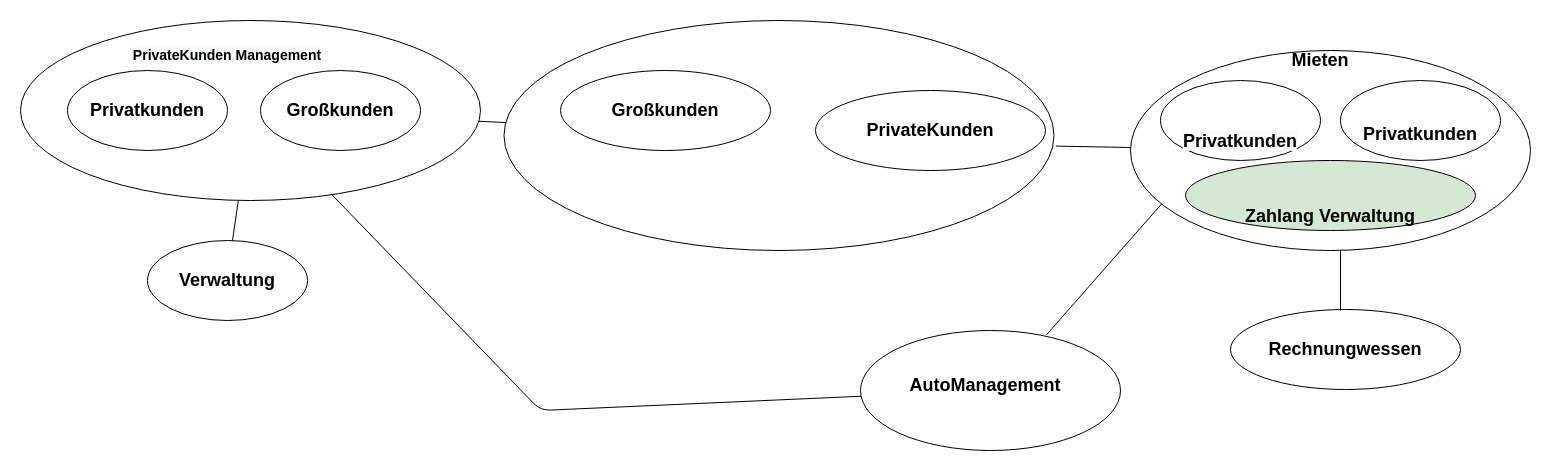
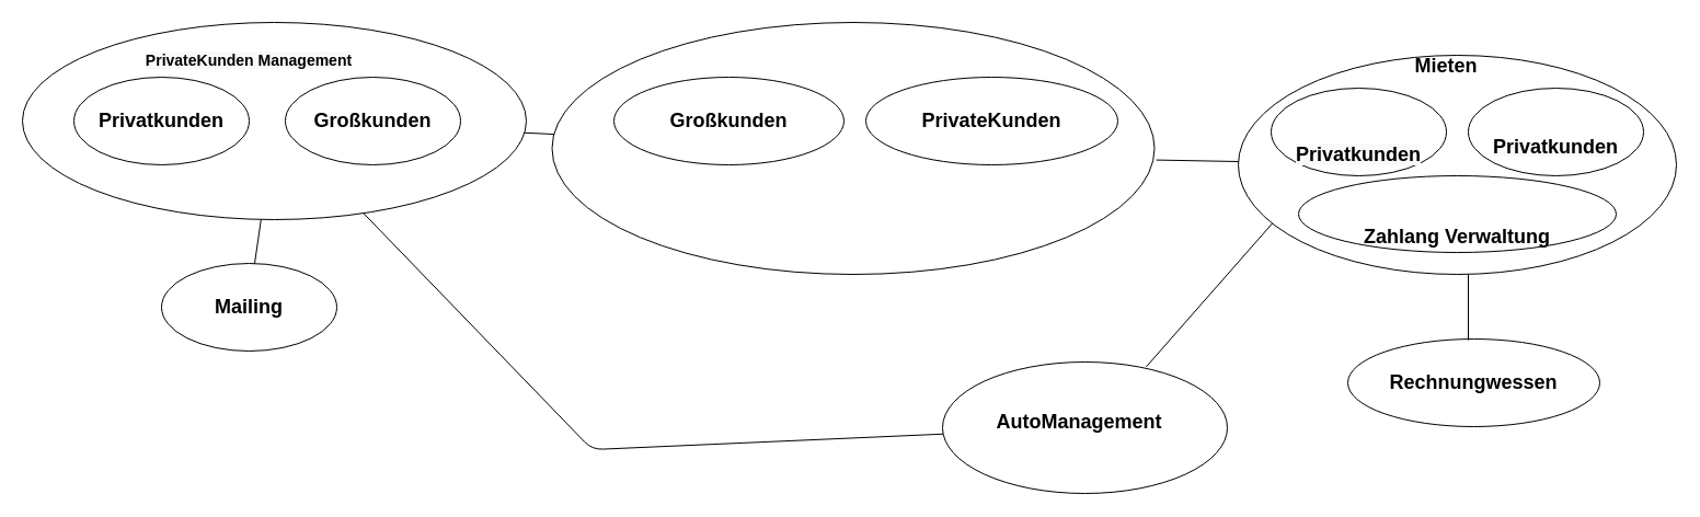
- <mxCell id="6" value="&lt;b&gt;&lt;font style=&quot;font-size: 18px&quot;&gt;PrivateKunden&lt;/font&gt;&lt;/b&gt;" style="ellipse;whiteSpace=wrap;html=1;" vertex="1" parent="1"><mxGeometry x="815" y="90" width="230" height="80" as="geometry" /></mxCell>
+ <mxCell id="6" value="&lt;b&gt;&lt;font style=&quot;font-size: 18px&quot;&gt;PrivateKunden&lt;/font&gt;&lt;/b&gt;" style="ellipse;whiteSpace=wrap;html=1;" vertex="1" parent="1"><mxGeometry x="790" y="70" width="230" height="80" as="geometry" /></mxCell>
- <mxCell id="18" value="&lt;b&gt;&lt;font style=&quot;font-size: 18px&quot;&gt;&lt;br&gt;&lt;br&gt;&lt;font face=&quot;helvetica&quot;&gt;Zahlang Verwaltung&lt;/font&gt;&lt;/font&gt;&lt;/b&gt;" style="ellipse;whiteSpace=wrap;html=1;fillColor=#d5e8d4;" vertex="1" parent="1"><mxGeometry x="1185" y="160" width="290" height="70" as="geometry" /></mxCell>
+ <mxCell id="18" value="&lt;b&gt;&lt;font style=&quot;font-size: 18px&quot;&gt;&lt;br&gt;&lt;br&gt;&lt;font face=&quot;helvetica&quot;&gt;Zahlang Verwaltung&lt;/font&gt;&lt;/font&gt;&lt;/b&gt;" style="ellipse;whiteSpace=wrap;html=1;" vertex="1" parent="1"><mxGeometry x="1185" y="160" width="290" height="70" as="geometry" /></mxCell>
- <mxCell id="21" value="&lt;font style=&quot;font-size: 18px&quot;&gt;&lt;b&gt;Verwaltung&lt;/b&gt;&lt;/font&gt;" style="ellipse;whiteSpace=wrap;html=1;" vertex="1" parent="1"><mxGeometry x="147" y="240" width="160" height="80" as="geometry" /></mxCell>
+ <mxCell id="21" value="&lt;font style=&quot;font-size: 18px&quot;&gt;&lt;b&gt;Mailing&lt;/b&gt;&lt;/font&gt;" style="ellipse;whiteSpace=wrap;html=1;" vertex="1" parent="1"><mxGeometry x="147" y="240" width="160" height="80" as="geometry" /></mxCell>
